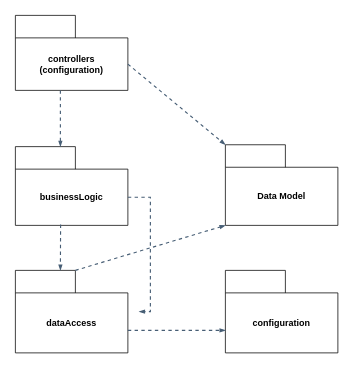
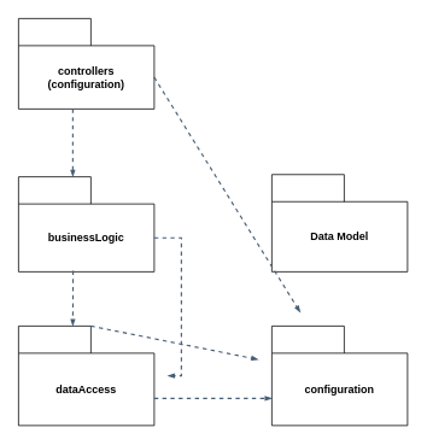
- <mxCell id="10" value="" style="endArrow=blockThin;html=1;strokeColor=#475e75;bendable=1;rounded=0;endFill=1;endSize=4;startArrow=none;startFill=0;startSize=4;jumpStyle=none;jumpSize=0;targetPerimeterSpacing=15;dashed=1;strokeWidth=1.5;entryX=0;entryY=0;entryDx=0;entryDy=0;entryPerimeter=0;exitX=0;exitY=0;exitDx=150;exitDy=65;exitPerimeter=0;" edge="1" parent="1" source="5" target="2"><mxGeometry width="50" height="50" relative="1" as="geometry"><mxPoint x="200" y="100" as="sourcePoint" /><mxPoint x="320" y="100" as="targetPoint" /></mxGeometry></mxCell>
+ <mxCell id="10" value="" style="endArrow=blockThin;html=1;strokeColor=#475e75;bendable=1;rounded=0;endFill=1;endSize=4;startArrow=none;startFill=0;startSize=4;jumpStyle=none;jumpSize=0;targetPerimeterSpacing=15;dashed=1;strokeWidth=1.5;exitX=0;exitY=0;exitDx=150;exitDy=65;exitPerimeter=0;" edge="1" parent="1" source="5" target="6"><mxGeometry width="50" height="50" relative="1" as="geometry"><mxPoint x="200" y="100" as="sourcePoint" /><mxPoint x="320" y="100" as="targetPoint" /></mxGeometry></mxCell>
- <mxCell id="11" value="" style="endArrow=blockThin;html=1;strokeColor=#475e75;bendable=1;rounded=0;endFill=1;endSize=4;startArrow=none;startFill=0;startSize=4;jumpStyle=none;jumpSize=0;targetPerimeterSpacing=15;dashed=1;strokeWidth=1.5;exitX=0;exitY=0;exitDx=80;exitDy=0;exitPerimeter=0;entryX=0;entryY=0;entryDx=0;entryDy=107.5;entryPerimeter=0;" edge="1" parent="1" source="3" target="2"><mxGeometry width="50" height="50" relative="1" as="geometry"><mxPoint x="320" y="370" as="sourcePoint" /><mxPoint x="440" y="370" as="targetPoint" /></mxGeometry></mxCell>
+ <mxCell id="11" value="" style="endArrow=blockThin;html=1;strokeColor=#475e75;bendable=1;rounded=0;endFill=1;endSize=4;startArrow=none;startFill=0;startSize=4;jumpStyle=none;jumpSize=0;targetPerimeterSpacing=15;dashed=1;strokeWidth=1.5;exitX=0;exitY=0;exitDx=80;exitDy=0;exitPerimeter=0;" edge="1" parent="1" source="3" target="6"><mxGeometry width="50" height="50" relative="1" as="geometry"><mxPoint x="320" y="370" as="sourcePoint" /><mxPoint x="440" y="370" as="targetPoint" /></mxGeometry></mxCell>
